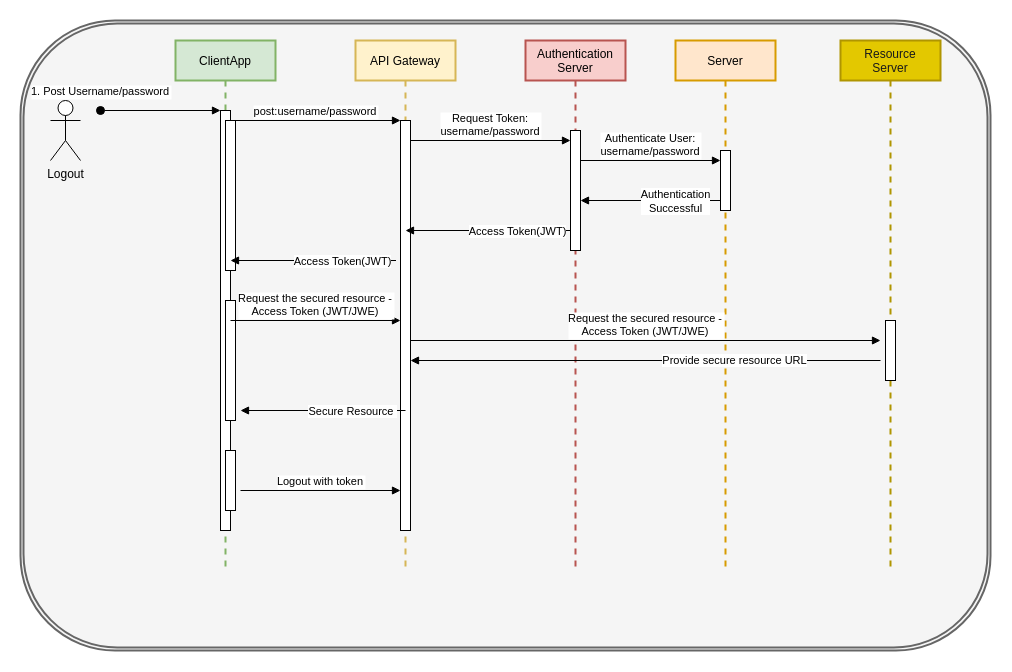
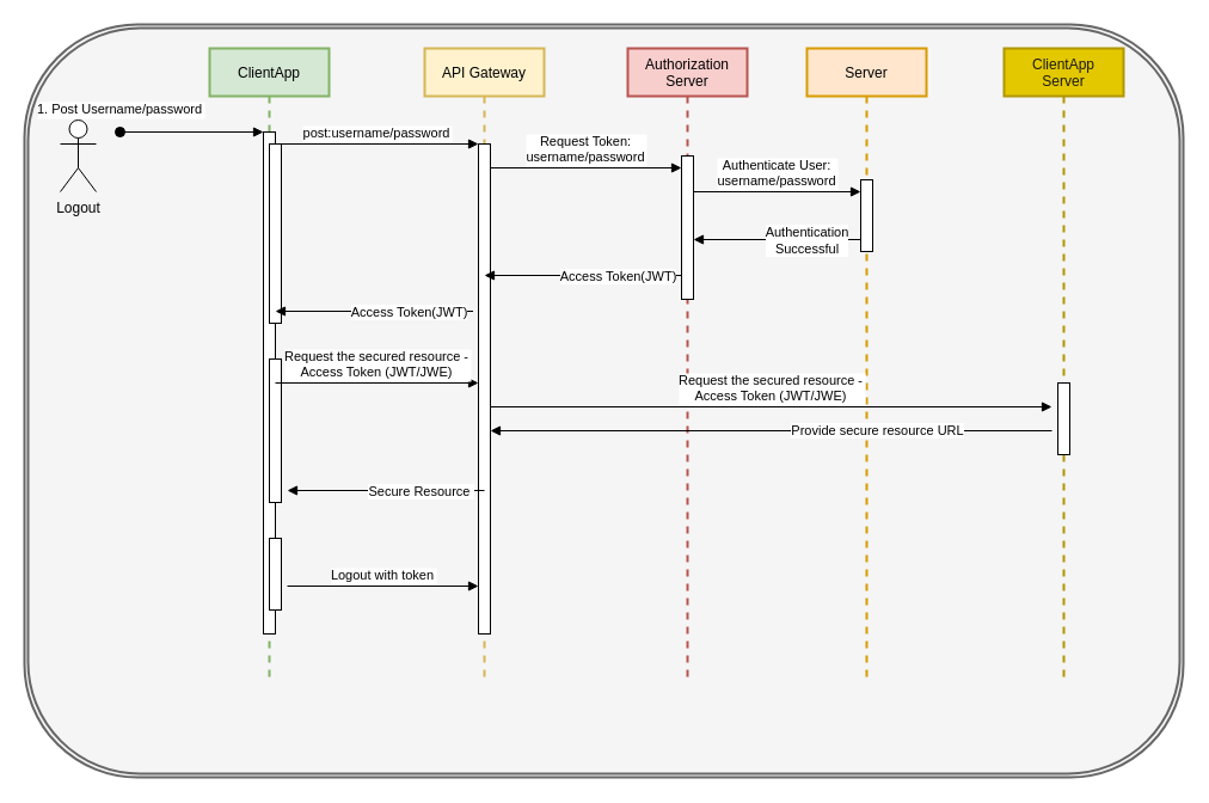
- <mxCell id="14" value="Authentication&#10;Server" style="shape=umlLifeline;perimeter=lifelinePerimeter;container=1;collapsible=0;recursiveResize=0;rounded=0;shadow=0;strokeWidth=2;fillColor=#f8cecc;strokeColor=#b85450;" vertex="1" parent="1"><mxGeometry x="525" y="40" width="100" height="530" as="geometry" /></mxCell>
+ <mxCell id="14" value="Authorization&#10;Server" style="shape=umlLifeline;perimeter=lifelinePerimeter;container=1;collapsible=0;recursiveResize=0;rounded=0;shadow=0;strokeWidth=2;fillColor=#f8cecc;strokeColor=#b85450;" vertex="1" parent="1"><mxGeometry x="525" y="40" width="100" height="530" as="geometry" /></mxCell>
- <mxCell id="16" value="Resource&#10;Server" style="shape=umlLifeline;perimeter=lifelinePerimeter;container=1;collapsible=0;recursiveResize=0;rounded=0;shadow=0;strokeWidth=2;fillColor=#e3c800;strokeColor=#B09500;fontColor=#1A1A1A;" vertex="1" parent="1"><mxGeometry x="840" y="40" width="100" height="530" as="geometry" /></mxCell>
+ <mxCell id="16" value="ClientApp&#10;Server" style="shape=umlLifeline;perimeter=lifelinePerimeter;container=1;collapsible=0;recursiveResize=0;rounded=0;shadow=0;strokeWidth=2;fillColor=#e3c800;strokeColor=#B09500;fontColor=#1A1A1A;" vertex="1" parent="1"><mxGeometry x="840" y="40" width="100" height="530" as="geometry" /></mxCell>
